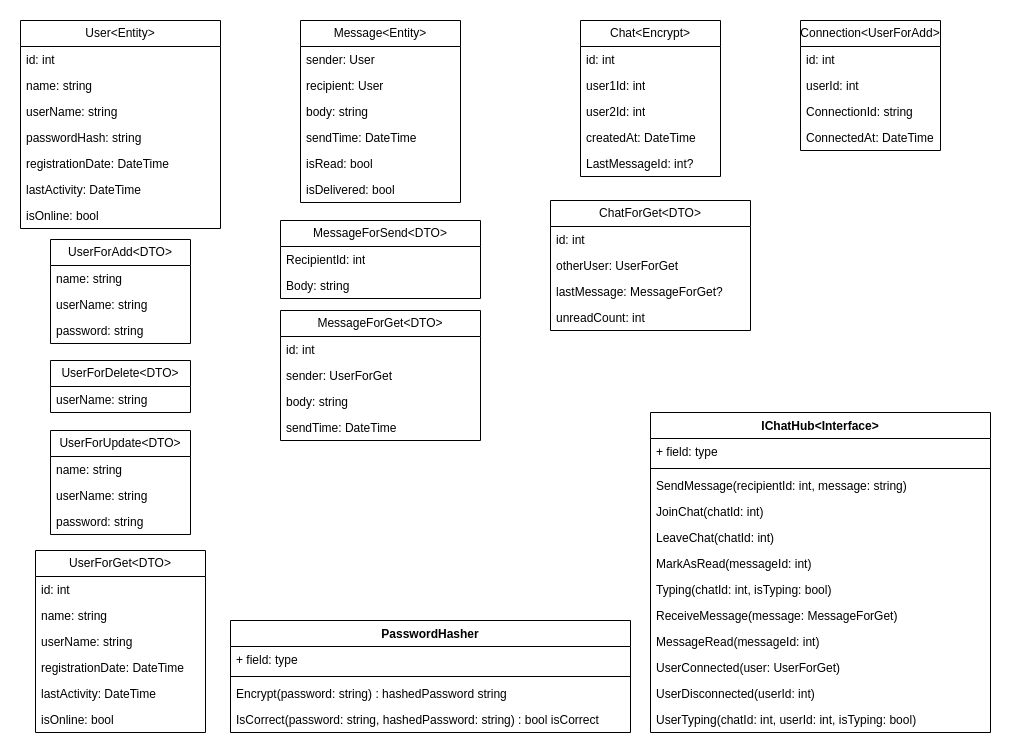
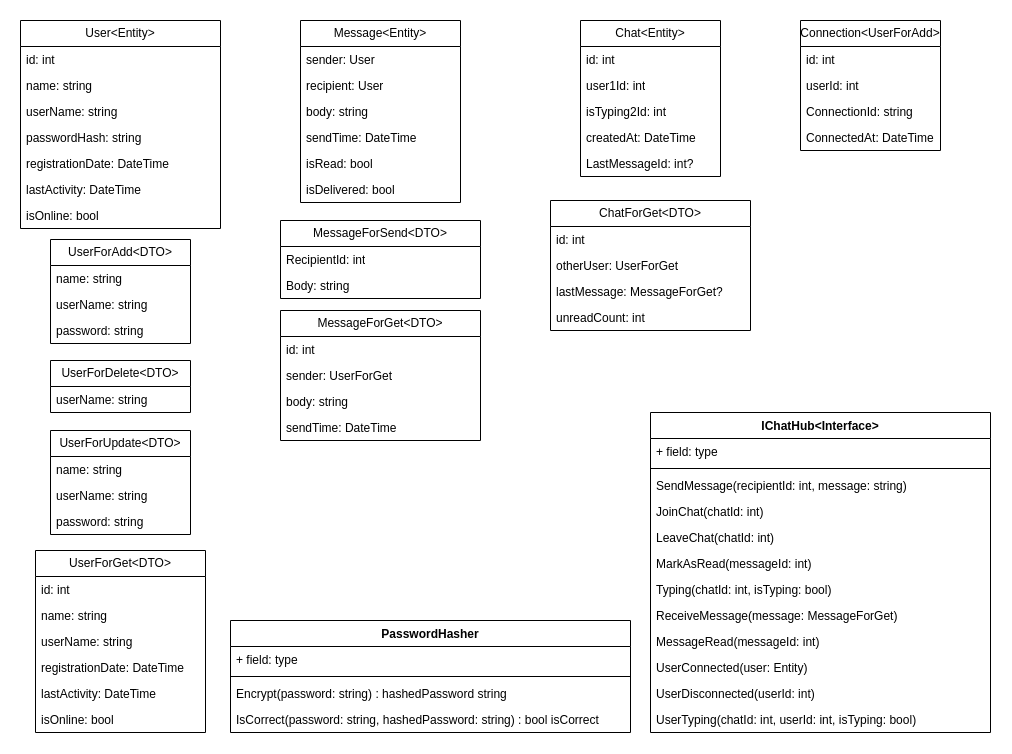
- <mxCell id="39" value="Chat&amp;lt;Encrypt&amp;gt;" style="swimlane;fontStyle=0;childLayout=stackLayout;horizontal=1;startSize=26;fillColor=none;horizontalStack=0;resizeParent=1;resizeParentMax=0;resizeLast=0;collapsible=1;marginBottom=0;whiteSpace=wrap;html=1;" vertex="1" parent="1"><mxGeometry x="580" y="20" width="140" height="156" as="geometry" /></mxCell>
+ <mxCell id="39" value="Chat&amp;lt;Entity&amp;gt;" style="swimlane;fontStyle=0;childLayout=stackLayout;horizontal=1;startSize=26;fillColor=none;horizontalStack=0;resizeParent=1;resizeParentMax=0;resizeLast=0;collapsible=1;marginBottom=0;whiteSpace=wrap;html=1;" vertex="1" parent="1"><mxGeometry x="580" y="20" width="140" height="156" as="geometry" /></mxCell>
- <mxCell id="42" value="user2Id: int" style="text;strokeColor=none;fillColor=none;align=left;verticalAlign=top;spacingLeft=4;spacingRight=4;overflow=hidden;rotatable=0;points=[[0,0.5],[1,0.5]];portConstraint=eastwest;whiteSpace=wrap;html=1;" vertex="1" parent="39"><mxGeometry y="78" width="140" height="26" as="geometry" /></mxCell>
+ <mxCell id="42" value="isTyping2Id: int" style="text;strokeColor=none;fillColor=none;align=left;verticalAlign=top;spacingLeft=4;spacingRight=4;overflow=hidden;rotatable=0;points=[[0,0.5],[1,0.5]];portConstraint=eastwest;whiteSpace=wrap;html=1;" vertex="1" parent="39"><mxGeometry y="78" width="140" height="26" as="geometry" /></mxCell>
- <mxCell id="73" value="UserConnected(user: UserForGet)" style="text;strokeColor=none;fillColor=none;align=left;verticalAlign=top;spacingLeft=4;spacingRight=4;overflow=hidden;rotatable=0;points=[[0,0.5],[1,0.5]];portConstraint=eastwest;whiteSpace=wrap;html=1;" vertex="1" parent="63"><mxGeometry y="242" width="340" height="26" as="geometry" /></mxCell>
+ <mxCell id="73" value="UserConnected(user: Entity)" style="text;strokeColor=none;fillColor=none;align=left;verticalAlign=top;spacingLeft=4;spacingRight=4;overflow=hidden;rotatable=0;points=[[0,0.5],[1,0.5]];portConstraint=eastwest;whiteSpace=wrap;html=1;" vertex="1" parent="63"><mxGeometry y="242" width="340" height="26" as="geometry" /></mxCell>
